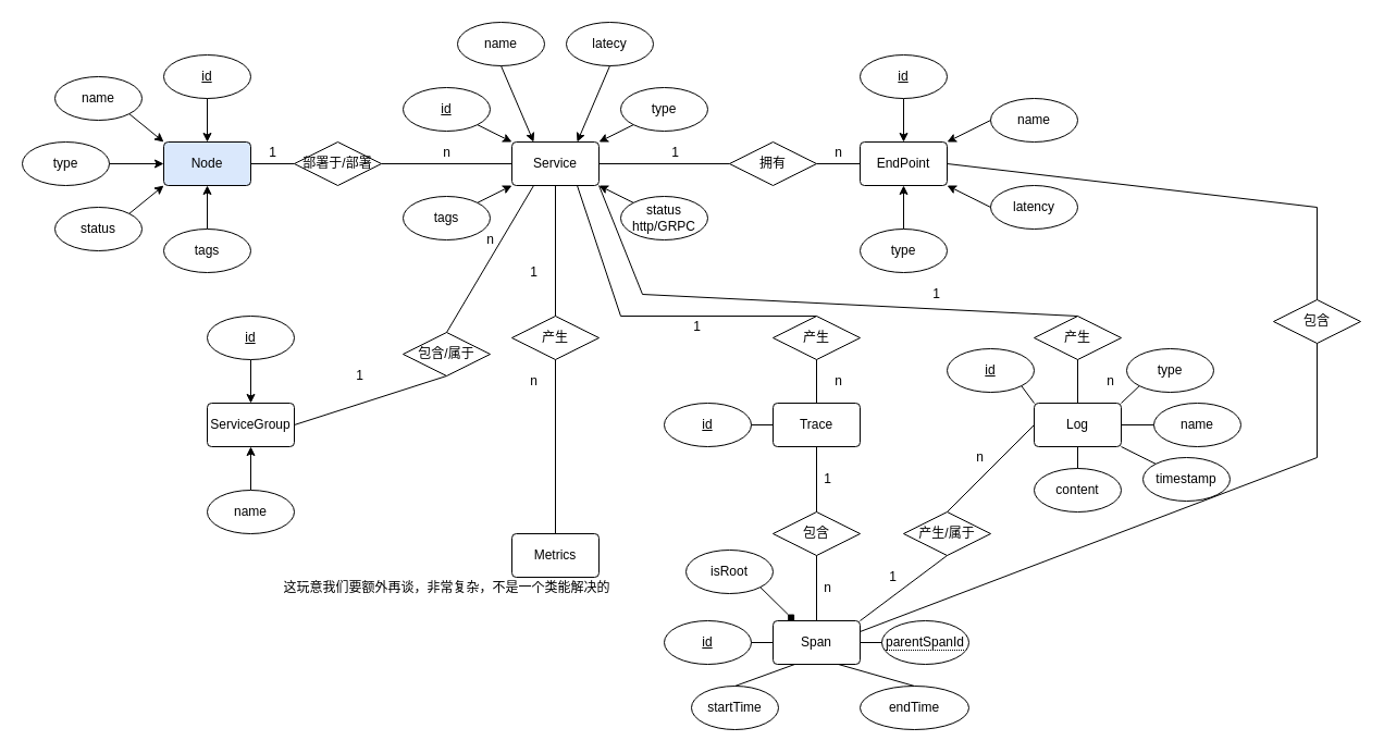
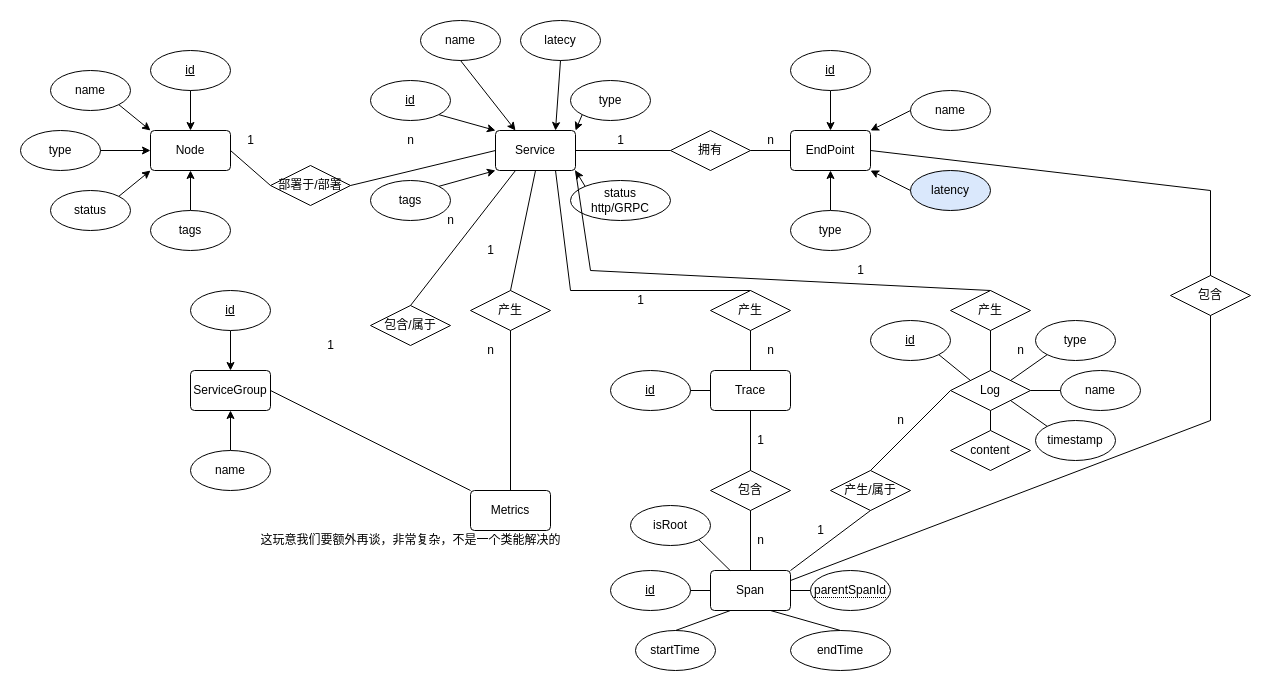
- <mxCell id="2" value="Node" style="rounded=1;arcSize=10;whiteSpace=wrap;html=1;align=center;fillColor=#dae8fc;" parent="1" vertex="1"><mxGeometry x="150" y="130" width="80" height="40" as="geometry" /></mxCell>
+ <mxCell id="2" value="Node" style="rounded=1;arcSize=10;whiteSpace=wrap;html=1;align=center;" parent="1" vertex="1"><mxGeometry x="150" y="130" width="80" height="40" as="geometry" /></mxCell>
- <mxCell id="12" value="部署于/部署" style="shape=rhombus;perimeter=rhombusPerimeter;whiteSpace=wrap;html=1;align=center;" parent="1" vertex="1"><mxGeometry x="270" y="130" width="80" height="40" as="geometry" /></mxCell>
+ <mxCell id="12" value="部署于/部署" style="shape=rhombus;perimeter=rhombusPerimeter;whiteSpace=wrap;html=1;align=center;" parent="1" vertex="1"><mxGeometry x="270" y="165" width="80" height="40" as="geometry" /></mxCell>
- <mxCell id="11" value="Service" style="rounded=1;arcSize=10;whiteSpace=wrap;html=1;align=center;" parent="1" vertex="1"><mxGeometry x="470" y="130" width="80" height="40" as="geometry" /></mxCell>
+ <mxCell id="11" value="Service" style="rounded=1;arcSize=10;whiteSpace=wrap;html=1;align=center;" parent="1" vertex="1"><mxGeometry x="495" y="130" width="80" height="40" as="geometry" /></mxCell>
- <mxCell id="35" value="latency" style="ellipse;whiteSpace=wrap;html=1;align=center;" parent="1" vertex="1"><mxGeometry x="910" y="170" width="80" height="40" as="geometry" /></mxCell>
+ <mxCell id="35" value="latency" style="ellipse;whiteSpace=wrap;html=1;align=center;fillColor=#dae8fc;" parent="1" vertex="1"><mxGeometry x="910" y="170" width="80" height="40" as="geometry" /></mxCell>
- <mxCell id="17" value="status&lt;br&gt;http/GRPC" style="ellipse;whiteSpace=wrap;html=1;align=center;" parent="1" vertex="1"><mxGeometry x="570" y="180" width="80" height="40" as="geometry" /></mxCell>
+ <mxCell id="17" value="status&lt;br&gt;http/GRPC" style="ellipse;whiteSpace=wrap;html=1;align=center;" parent="1" vertex="1"><mxGeometry x="570" y="180" width="100" height="40" as="geometry" /></mxCell>
- <mxCell id="47" value="" style="endArrow=none;html=1;rounded=0;entryX=0.5;entryY=1;entryDx=0;entryDy=0;exitX=1;exitY=0.5;exitDx=0;exitDy=0;" parent="1" source="45" target="46" edge="1"><mxGeometry width="50" height="50" relative="1" as="geometry"><mxPoint x="270" y="380" as="sourcePoint" /><mxPoint x="320" y="330" as="targetPoint" /></mxGeometry></mxCell>
+ <mxCell id="47" value="" style="endArrow=none;html=1;rounded=0;exitX=1;exitY=0.5;exitDx=0;exitDy=0;" parent="1" source="45" target="55" edge="1"><mxGeometry width="50" height="50" relative="1" as="geometry"><mxPoint x="270" y="380" as="sourcePoint" /><mxPoint x="320" y="330" as="targetPoint" /></mxGeometry></mxCell>
- <mxCell id="57" value="Log" style="rounded=1;arcSize=10;whiteSpace=wrap;html=1;align=center;" vertex="1" parent="1"><mxGeometry x="950" y="370" width="80" height="40" as="geometry" /></mxCell>
+ <mxCell id="57" value="Log" style="rhombus;arcSize=10;whiteSpace=wrap;html=1;align=center;" vertex="1" parent="1"><mxGeometry x="950" y="370" width="80" height="40" as="geometry" /></mxCell>
- <mxCell id="77" value="timestamp" style="ellipse;whiteSpace=wrap;html=1;align=center;" vertex="1" parent="1"><mxGeometry x="1050" y="420" width="80" height="40" as="geometry" /></mxCell>
+ <mxCell id="77" value="timestamp" style="ellipse;whiteSpace=wrap;html=1;align=center;" vertex="1" parent="1"><mxGeometry x="1035" y="420" width="80" height="40" as="geometry" /></mxCell>
- <mxCell id="76" value="content" style="ellipse;whiteSpace=wrap;html=1;align=center;" vertex="1" parent="1"><mxGeometry x="950" y="430" width="80" height="40" as="geometry" /></mxCell>
+ <mxCell id="76" value="content" style="rhombus;whiteSpace=wrap;html=1;align=center;" vertex="1" parent="1"><mxGeometry x="950" y="430" width="80" height="40" as="geometry" /></mxCell>
- <mxCell id="105" value="" style="endArrow=diamond;html=1;rounded=0;exitX=1;exitY=1;exitDx=0;exitDy=0;" edge="1" parent="1" source="104" target="84"><mxGeometry width="50" height="50" relative="1" as="geometry"><mxPoint x="1080" y="650" as="sourcePoint" /><mxPoint x="1130" y="600" as="targetPoint" /></mxGeometry></mxCell>
+ <mxCell id="105" value="" style="endArrow=none;html=1;rounded=0;exitX=1;exitY=1;exitDx=0;exitDy=0;" edge="1" parent="1" source="104" target="84"><mxGeometry width="50" height="50" relative="1" as="geometry"><mxPoint x="1080" y="650" as="sourcePoint" /><mxPoint x="1130" y="600" as="targetPoint" /></mxGeometry></mxCell>
